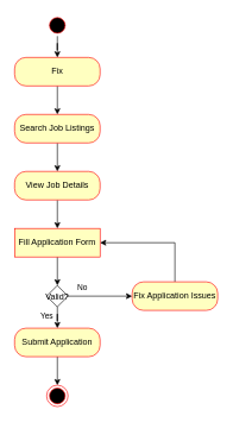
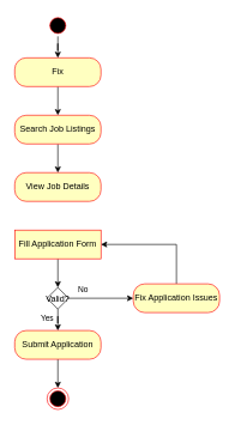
- <mxCell id="8" style="edgeStyle=orthogonalEdgeStyle;rounded=0;orthogonalLoop=1;jettySize=auto;html=1;exitX=0.5;exitY=1;exitDx=0;exitDy=0;" edge="1" parent="1" source="9" target="11"><mxGeometry relative="1" as="geometry"><mxPoint x="80" y="320" as="targetPoint" /></mxGeometry></mxCell>
